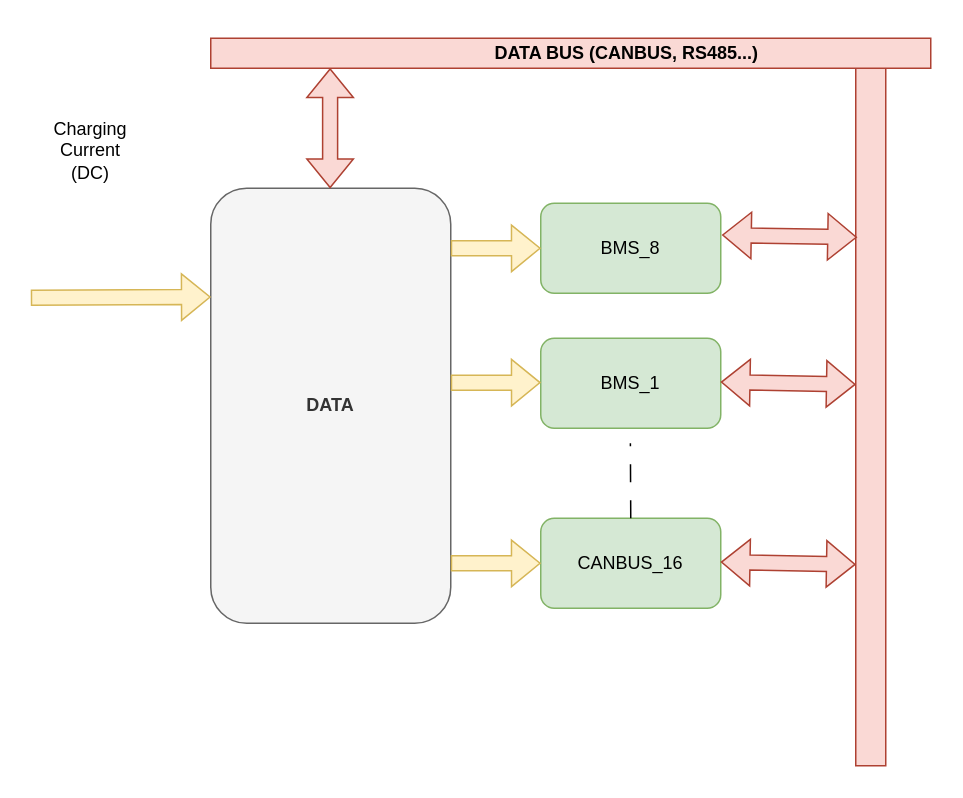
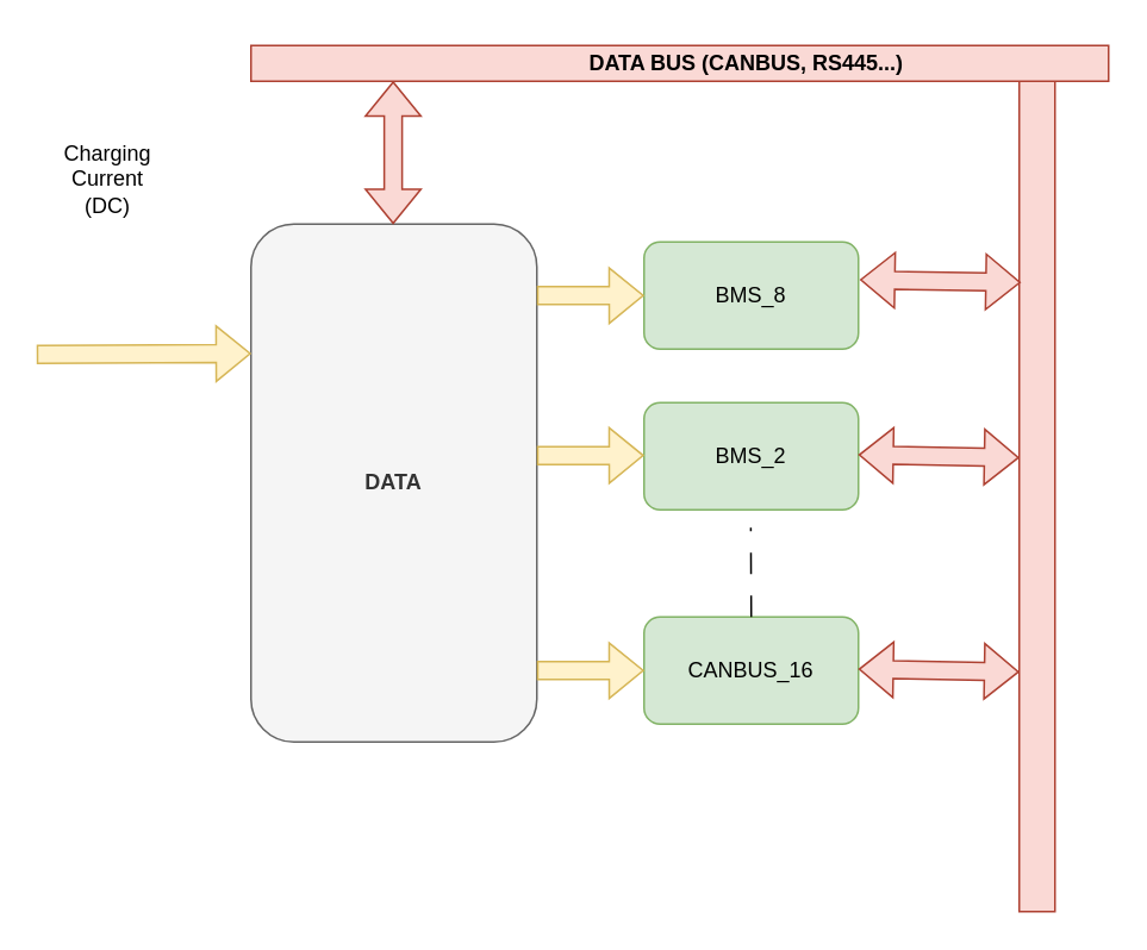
- <mxCell id="18" value="&lt;b&gt;DATA BUS (CANBUS, RS485...)&lt;/b&gt;" style="text;html=1;strokeColor=none;fillColor=none;align=center;verticalAlign=middle;whiteSpace=wrap;rounded=0;" vertex="1" parent="1"><mxGeometry x="295" y="20" width="245" height="30" as="geometry" /></mxCell>
+ <mxCell id="18" value="&lt;b&gt;DATA BUS (CANBUS, RS445...)&lt;/b&gt;" style="text;html=1;strokeColor=none;fillColor=none;align=center;verticalAlign=middle;whiteSpace=wrap;rounded=0;" vertex="1" parent="1"><mxGeometry x="295" y="20" width="245" height="30" as="geometry" /></mxCell>
- <mxCell id="5" value="BMS_1" style="rounded=1;whiteSpace=wrap;html=1;fillColor=#d5e8d4;strokeColor=#82b366;" vertex="1" parent="1"><mxGeometry x="360" y="225" width="120" height="60" as="geometry" /></mxCell>
+ <mxCell id="5" value="BMS_2" style="rounded=1;whiteSpace=wrap;html=1;fillColor=#d5e8d4;strokeColor=#82b366;" vertex="1" parent="1"><mxGeometry x="360" y="225" width="120" height="60" as="geometry" /></mxCell>
